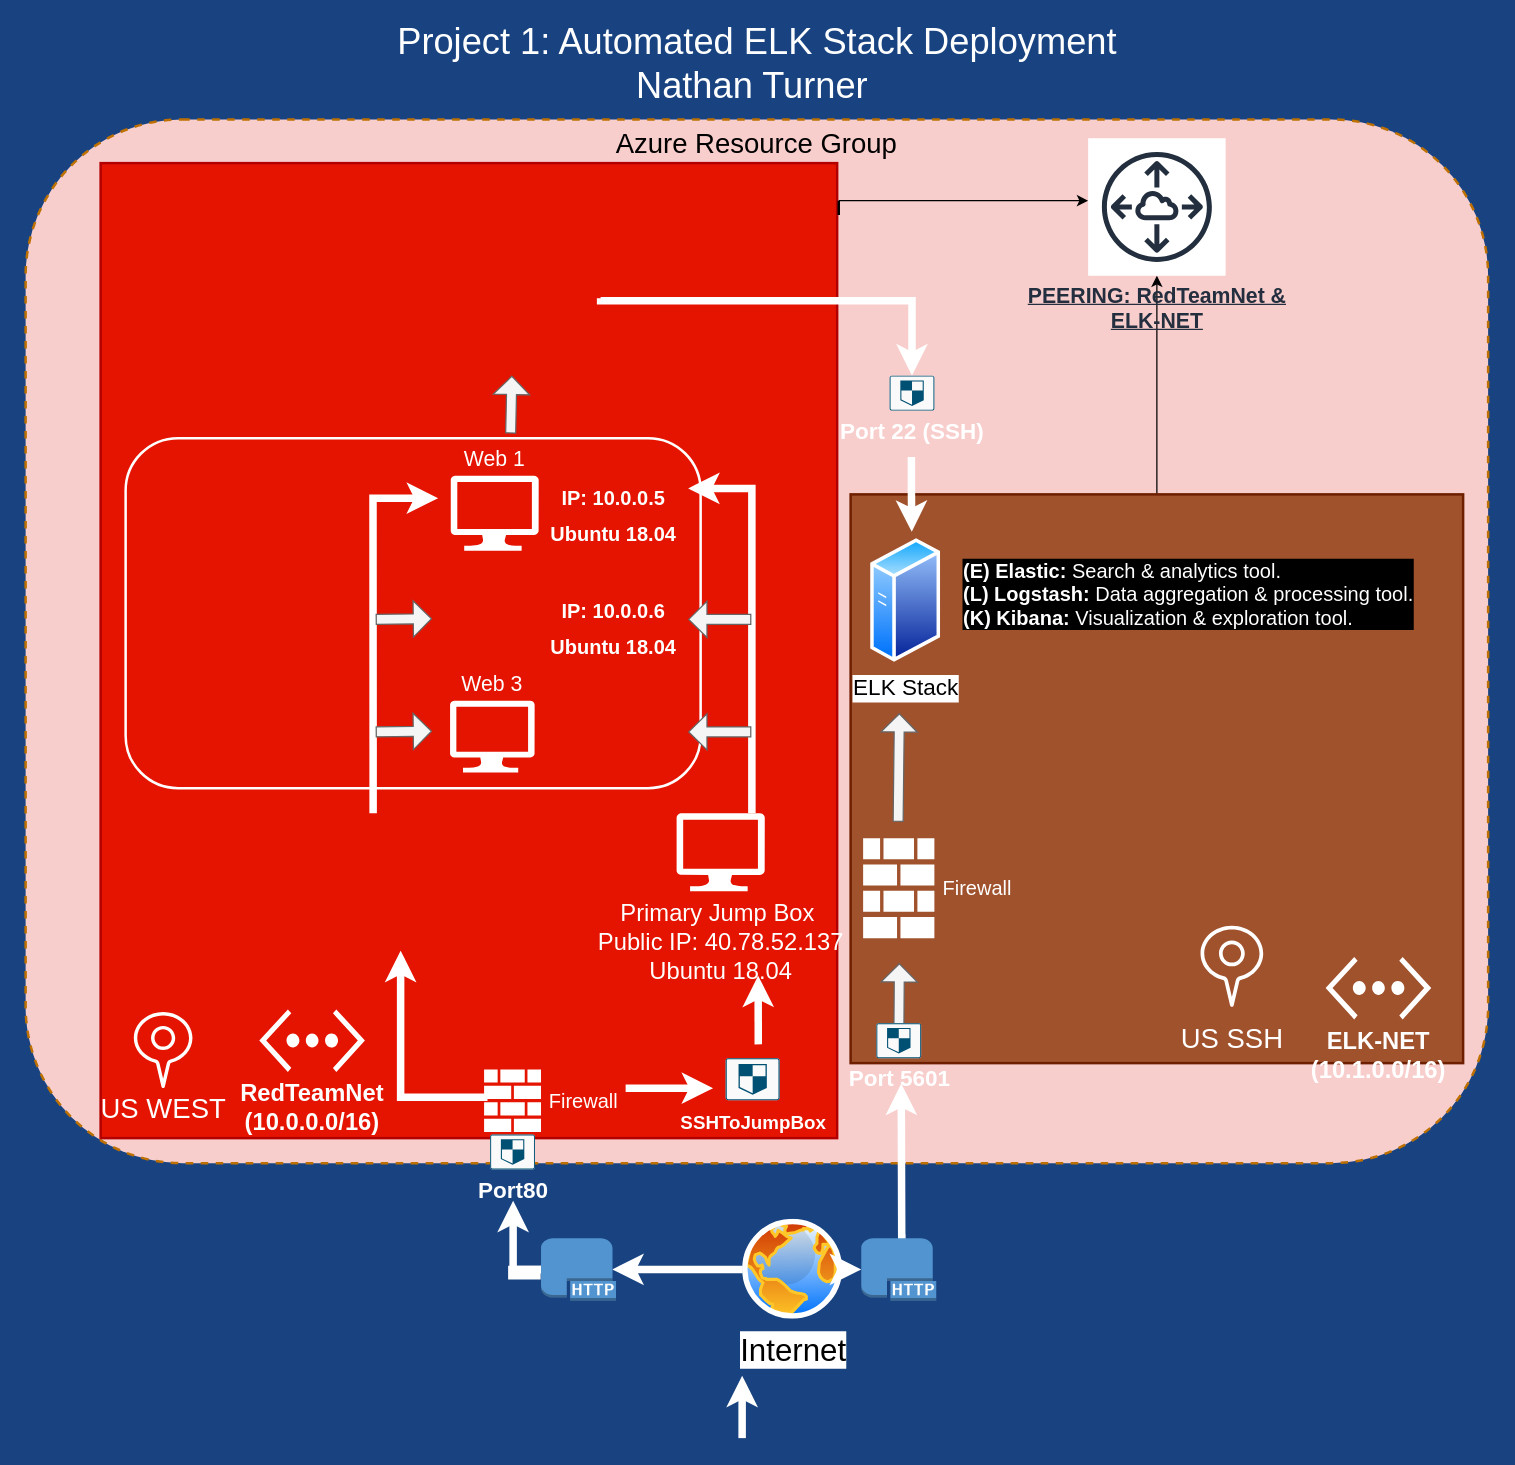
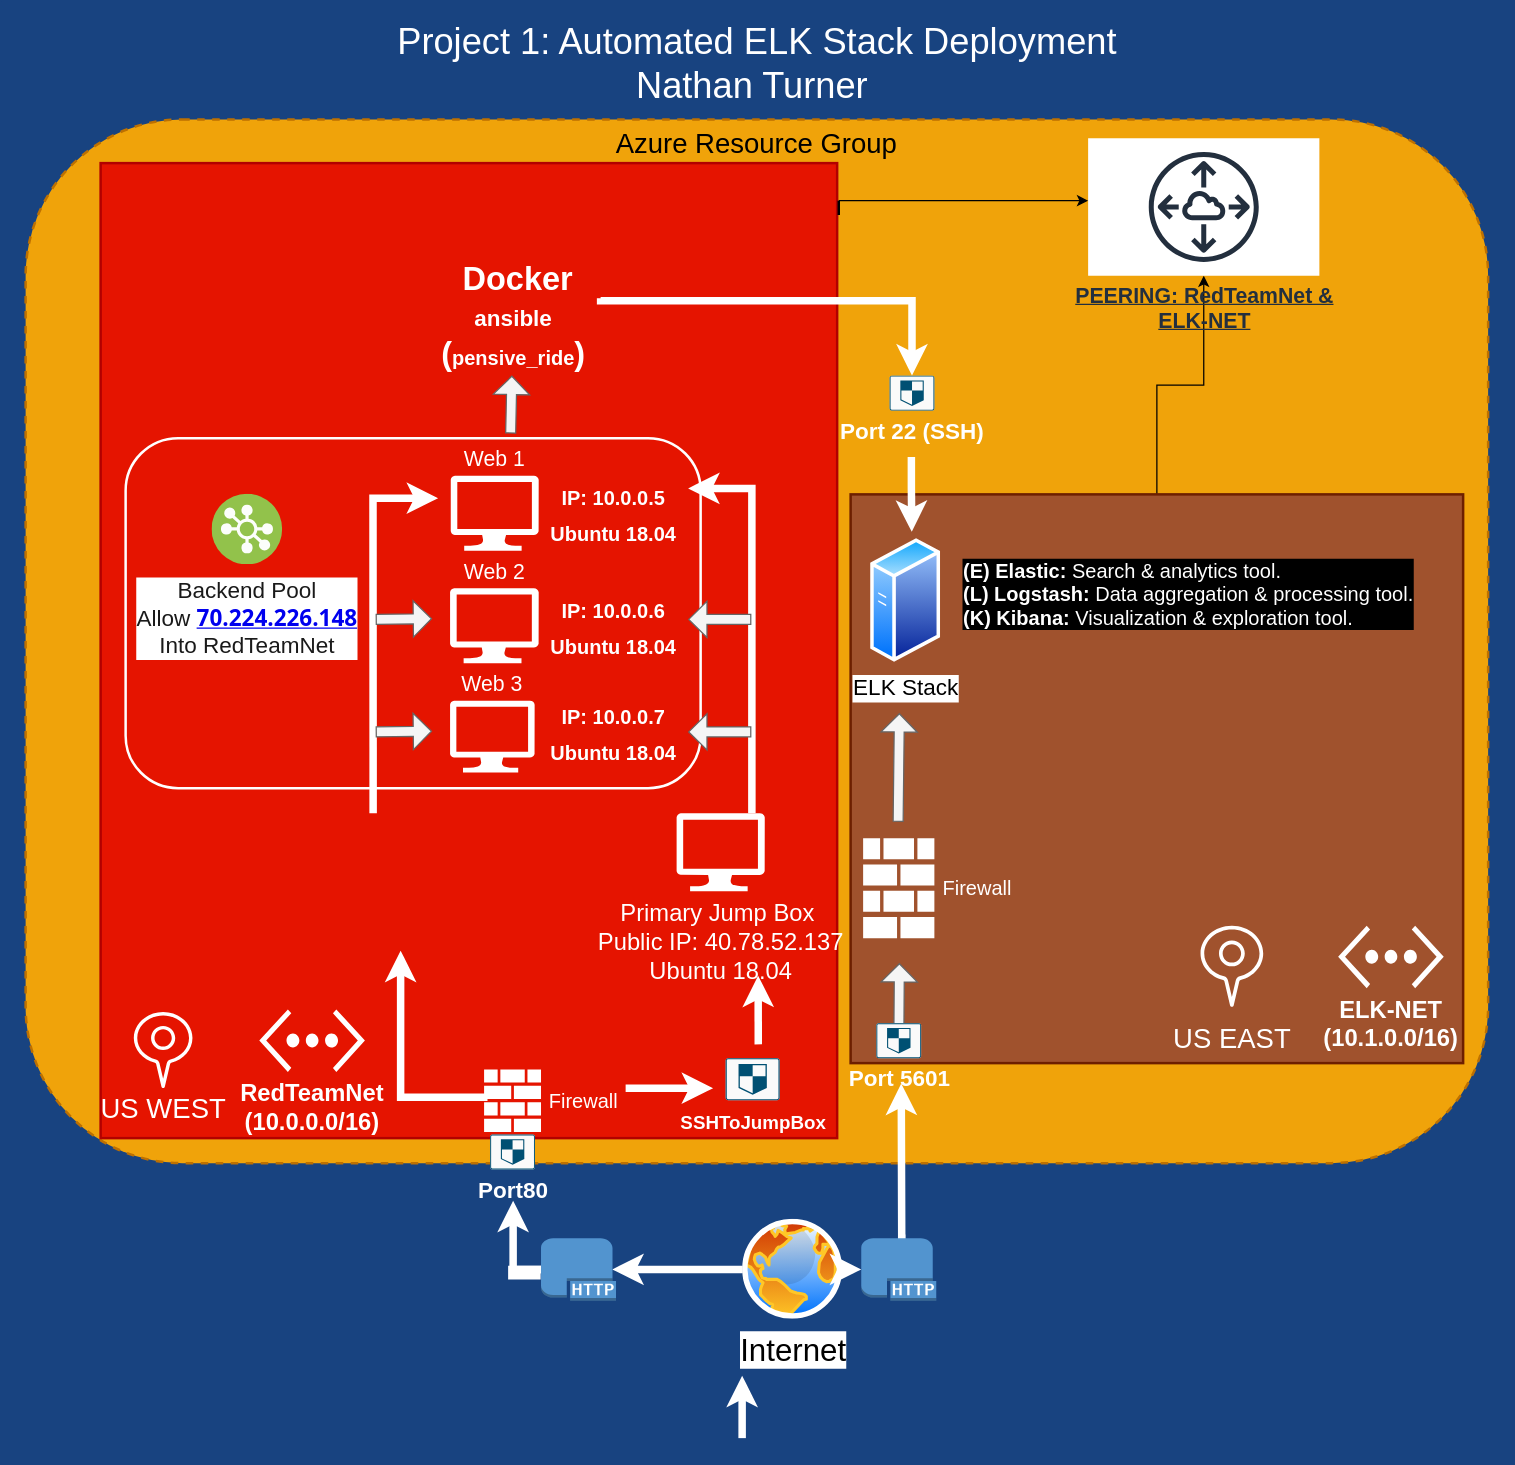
- <mxCell id="2" value="&lt;span style=&quot;font-size: 22px&quot;&gt;Azure Resource Group&lt;/span&gt;" style="rounded=1;whiteSpace=wrap;html=1;shadow=0;strokeWidth=2;fillColor=#f8cecc;fontSize=11;align=center;strokeColor=#BD7000;dashed=1;verticalAlign=top;fontColor=#000000;" parent="1" vertex="1"><mxGeometry x="20" y="95" width="1170" height="835" as="geometry" /></mxCell>
+ <mxCell id="2" value="&lt;span style=&quot;font-size: 22px&quot;&gt;Azure Resource Group&lt;/span&gt;" style="rounded=1;whiteSpace=wrap;html=1;shadow=0;strokeWidth=2;fillColor=#f0a30a;fontSize=11;align=center;strokeColor=#BD7000;dashed=1;verticalAlign=top;fontColor=#000000;" parent="1" vertex="1"><mxGeometry x="20" y="95" width="1170" height="835" as="geometry" /></mxCell>
- <mxCell id="57" value="&lt;font style=&quot;font-size: 17px&quot;&gt;&lt;b&gt;&lt;u&gt;PEERING: RedTeamNet &amp;amp; &lt;br&gt;ELK-NET&lt;/u&gt;&lt;/b&gt;&lt;/font&gt;" style="sketch=0;outlineConnect=0;fontColor=#232F3E;gradientColor=none;strokeColor=#232F3E;fillColor=#ffffff;dashed=0;verticalLabelPosition=bottom;verticalAlign=top;align=center;html=1;fontSize=12;fontStyle=0;aspect=fixed;shape=mxgraph.aws4.resourceIcon;resIcon=mxgraph.aws4.peering;" parent="1" vertex="1"><mxGeometry x="870" y="110" width="110" height="110" as="geometry" /></mxCell>
+ <mxCell id="57" value="&lt;font style=&quot;font-size: 17px&quot;&gt;&lt;b&gt;&lt;u&gt;PEERING: RedTeamNet &amp;amp; &lt;br&gt;ELK-NET&lt;/u&gt;&lt;/b&gt;&lt;/font&gt;" style="sketch=0;outlineConnect=0;fontColor=#232F3E;gradientColor=none;strokeColor=#232F3E;fillColor=#ffffff;dashed=0;verticalLabelPosition=bottom;verticalAlign=top;align=center;html=1;fontSize=12;fontStyle=0;aspect=fixed;shape=mxgraph.aws4.resourceIcon;resIcon=mxgraph.aws4.peering;" parent="1" vertex="1"><mxGeometry x="870" y="110" width="185" height="110" as="geometry" /></mxCell>
+ <mxCell id="26" value="&lt;font color=&quot;#ffffff&quot;&gt;&lt;span style=&quot;font-size: 26px&quot;&gt;&amp;nbsp;Docker&lt;/span&gt;&lt;br&gt;&lt;font style=&quot;font-size: 18px&quot;&gt;ansible&lt;/font&gt;&lt;br&gt;&lt;span style=&quot;font-size: 26px&quot;&gt;(&lt;/span&gt;&lt;font style=&quot;font-size: 16px&quot;&gt;pensive_ride&lt;/font&gt;&lt;span style=&quot;font-size: 26px&quot;&gt;)&lt;/span&gt;&lt;/font&gt;" style="text;strokeColor=none;fillColor=none;html=1;fontSize=24;fontStyle=1;verticalAlign=middle;align=center;strokeWidth=5;" parent="1" vertex="1"><mxGeometry x="369.54" y="237.87" width="80" height="30" as="geometry" /></mxCell>
+ <mxCell id="16" value="&lt;font style=&quot;font-size: 18px&quot; color=&quot;#1a1a1a&quot;&gt;&lt;font style=&quot;font-size: 18px&quot;&gt;Backend Pool&lt;br&gt;Allow&amp;nbsp;&lt;/font&gt;&lt;a href=&quot;https://whatismyipaddress.com/ip/70.224.226.148&quot; style=&quot;box-sizing: border-box ; font-family: &amp;#34;open sans&amp;#34; , sans-serif ; transition: all 0.2s ease-in-out 0s ; font-weight: 700&quot;&gt;70.224.226.148&lt;/a&gt;&lt;br&gt;Into RedTeamNet&lt;/font&gt;&lt;font color=&quot;#ffffff&quot; style=&quot;background-color: rgb(0 , 0 , 0) ; font-size: 18px&quot;&gt;&lt;br&gt;&lt;/font&gt;" style="aspect=fixed;perimeter=ellipsePerimeter;html=1;align=center;shadow=0;dashed=0;fontColor=#4277BB;labelBackgroundColor=#ffffff;fontSize=12;spacingTop=3;image;image=img/lib/ibm/vpc/LoadBalancerPool.svg;" parent="1" vertex="1"><mxGeometry x="169.22" y="395" width="56.5" height="56.5" as="geometry" /></mxCell>
+ <mxCell id="10" value="&lt;font style=&quot;font-size: 17px&quot;&gt;Web 2&lt;/font&gt;" style="verticalLabelPosition=top;html=1;verticalAlign=bottom;strokeColor=none;fillColor=#FFFFFF;shape=mxgraph.azure.computer;rounded=0;shadow=0;fontSize=10;fontColor=#FFFFFF;align=center;labelPosition=center;" parent="1" vertex="1"><mxGeometry x="359.46" y="470" width="71" height="60" as="geometry" /></mxCell>
+ <mxCell id="22" value="&lt;font color=&quot;#ffffff&quot; style=&quot;font-size: 16px&quot;&gt;IP: 10.0.0.7&lt;br&gt;Ubuntu 18.04&lt;br&gt;&lt;/font&gt;" style="text;strokeColor=none;fillColor=none;html=1;fontSize=24;fontStyle=1;verticalAlign=middle;align=center;" parent="1" vertex="1"><mxGeometry x="449.54" y="570" width="80" height="30" as="geometry" /></mxCell>
- <mxCell id="11" value="&lt;b style=&quot;font-size: 19px&quot;&gt;ELK-NET&lt;br&gt;(10.1.0.0/16)&lt;br&gt;&lt;br&gt;&lt;/b&gt;" style="verticalLabelPosition=bottom;html=1;verticalAlign=top;align=center;strokeColor=none;fillColor=#FFFFFF;shape=mxgraph.azure.virtual_network;pointerEvents=1;fontSize=18;fontColor=#FFFFFF;" parent="1" vertex="1"><mxGeometry x="1060" y="765" width="84.5" height="50" as="geometry" /></mxCell>
+ <mxCell id="11" value="&lt;b style=&quot;font-size: 19px&quot;&gt;ELK-NET&lt;br&gt;(10.1.0.0/16)&lt;br&gt;&lt;br&gt;&lt;/b&gt;" style="verticalLabelPosition=bottom;html=1;verticalAlign=top;align=center;strokeColor=none;fillColor=#FFFFFF;shape=mxgraph.azure.virtual_network;pointerEvents=1;fontSize=18;fontColor=#FFFFFF;" parent="1" vertex="1"><mxGeometry x="1070" y="740" width="84.5" height="50" as="geometry" /></mxCell>
- <mxCell id="28" value="&lt;font color=&quot;#ffffff&quot; style=&quot;font-size: 22px&quot;&gt;US SSH&lt;/font&gt;" style="text;html=1;align=center;verticalAlign=middle;resizable=0;points=[];autosize=1;strokeColor=none;fillColor=none;fontSize=27;fontColor=#000000;" parent="1" vertex="1"><mxGeometry x="930" y="809.11" width="110" height="40" as="geometry" /></mxCell>
+ <mxCell id="28" value="&lt;font color=&quot;#ffffff&quot; style=&quot;font-size: 22px&quot;&gt;US EAST&lt;/font&gt;" style="text;html=1;align=center;verticalAlign=middle;resizable=0;points=[];autosize=1;strokeColor=none;fillColor=none;fontSize=27;fontColor=#000000;" parent="1" vertex="1"><mxGeometry x="930" y="809.11" width="110" height="40" as="geometry" /></mxCell>
